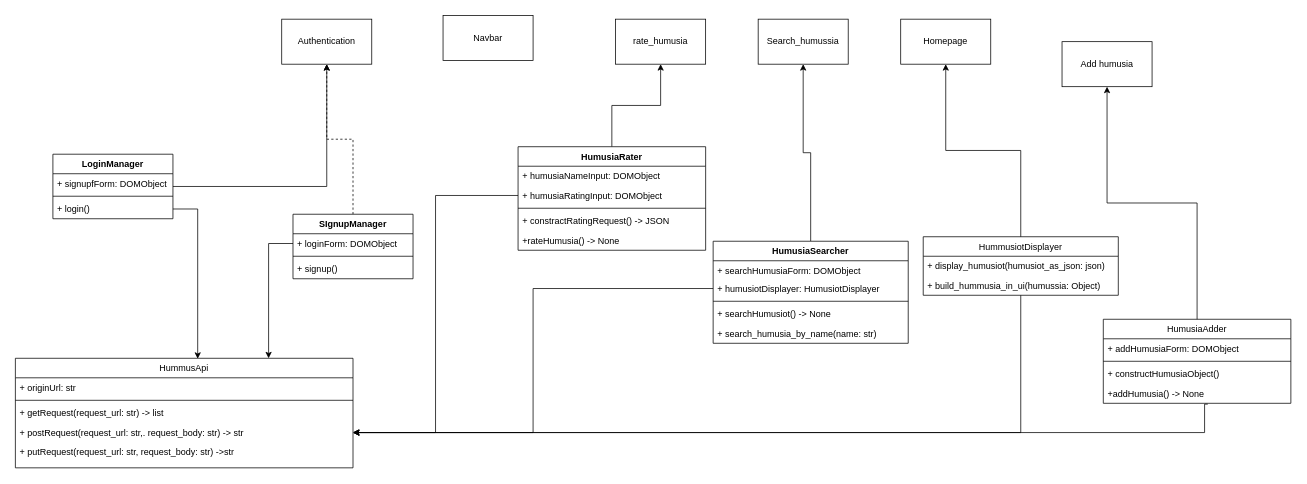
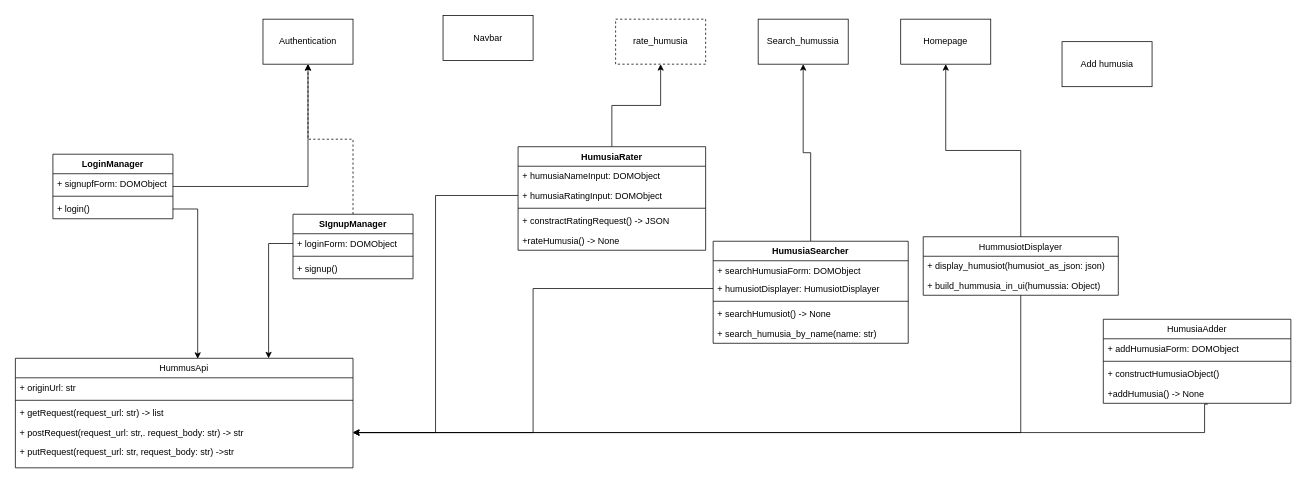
- <mxCell id="38" value="Authentication" style="rounded=0;whiteSpace=wrap;html=1;" parent="1" vertex="1"><mxGeometry x="375" y="25" width="120" height="60" as="geometry" /></mxCell>
+ <mxCell id="38" value="Authentication" style="rounded=0;whiteSpace=wrap;html=1;" parent="1" vertex="1"><mxGeometry x="350" y="25" width="120" height="60" as="geometry" /></mxCell>
- <mxCell id="5" value="rate_humusia" style="rounded=0;whiteSpace=wrap;html=1;" parent="1" vertex="1"><mxGeometry x="820" y="25" width="120" height="60" as="geometry" /></mxCell>
+ <mxCell id="5" value="rate_humusia" style="rounded=0;whiteSpace=wrap;html=1;dashed=1;" parent="1" vertex="1"><mxGeometry x="820" y="25" width="120" height="60" as="geometry" /></mxCell>
- <mxCell id="18" style="edgeStyle=orthogonalEdgeStyle;rounded=0;orthogonalLoop=1;jettySize=auto;html=1;entryX=0.5;entryY=1;entryDx=0;entryDy=0;" parent="1" source="19" target="4" edge="1"><mxGeometry relative="1" as="geometry" /></mxCell>
